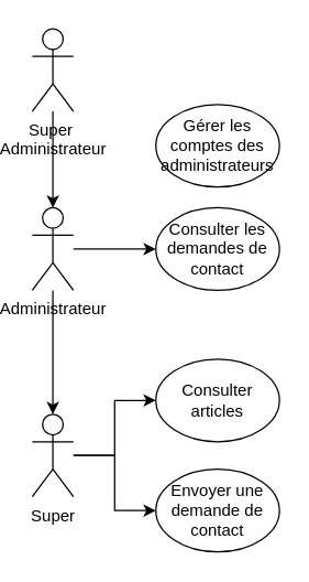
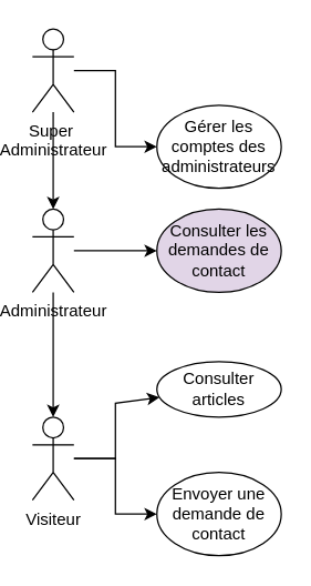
+ <mxCell id="11" style="edgeStyle=orthogonalEdgeStyle;rounded=0;orthogonalLoop=1;jettySize=auto;html=1;" edge="1" parent="1" source="13" target="14"><mxGeometry relative="1" as="geometry" /></mxCell>
- <mxCell id="9" value="Consulter les demandes de contact" style="ellipse;whiteSpace=wrap;html=1;" parent="1" vertex="1"><mxGeometry x="110" y="150" width="90" height="60" as="geometry" /></mxCell>
+ <mxCell id="9" value="Consulter les demandes de contact" style="ellipse;whiteSpace=wrap;html=1;fillColor=#e1d5e7;" parent="1" vertex="1"><mxGeometry x="110" y="150" width="90" height="60" as="geometry" /></mxCell>
- <mxCell id="3" value="Consulter articles" style="ellipse;whiteSpace=wrap;html=1;" parent="1" vertex="1"><mxGeometry x="110" y="260" width="90" height="60" as="geometry" /></mxCell>
+ <mxCell id="3" value="Consulter articles" style="ellipse;whiteSpace=wrap;html=1;" parent="1" vertex="1"><mxGeometry x="110" y="260" width="90" height="40" as="geometry" /></mxCell>
- <mxCell id="2" value="Super" style="shape=umlActor;verticalLabelPosition=bottom;verticalAlign=top;html=1;outlineConnect=0;" parent="1" vertex="1"><mxGeometry x="20" y="300" width="30" height="60" as="geometry" /></mxCell>
+ <mxCell id="2" value="Visiteur" style="shape=umlActor;verticalLabelPosition=bottom;verticalAlign=top;html=1;outlineConnect=0;" parent="1" vertex="1"><mxGeometry x="20" y="300" width="30" height="60" as="geometry" /></mxCell>
